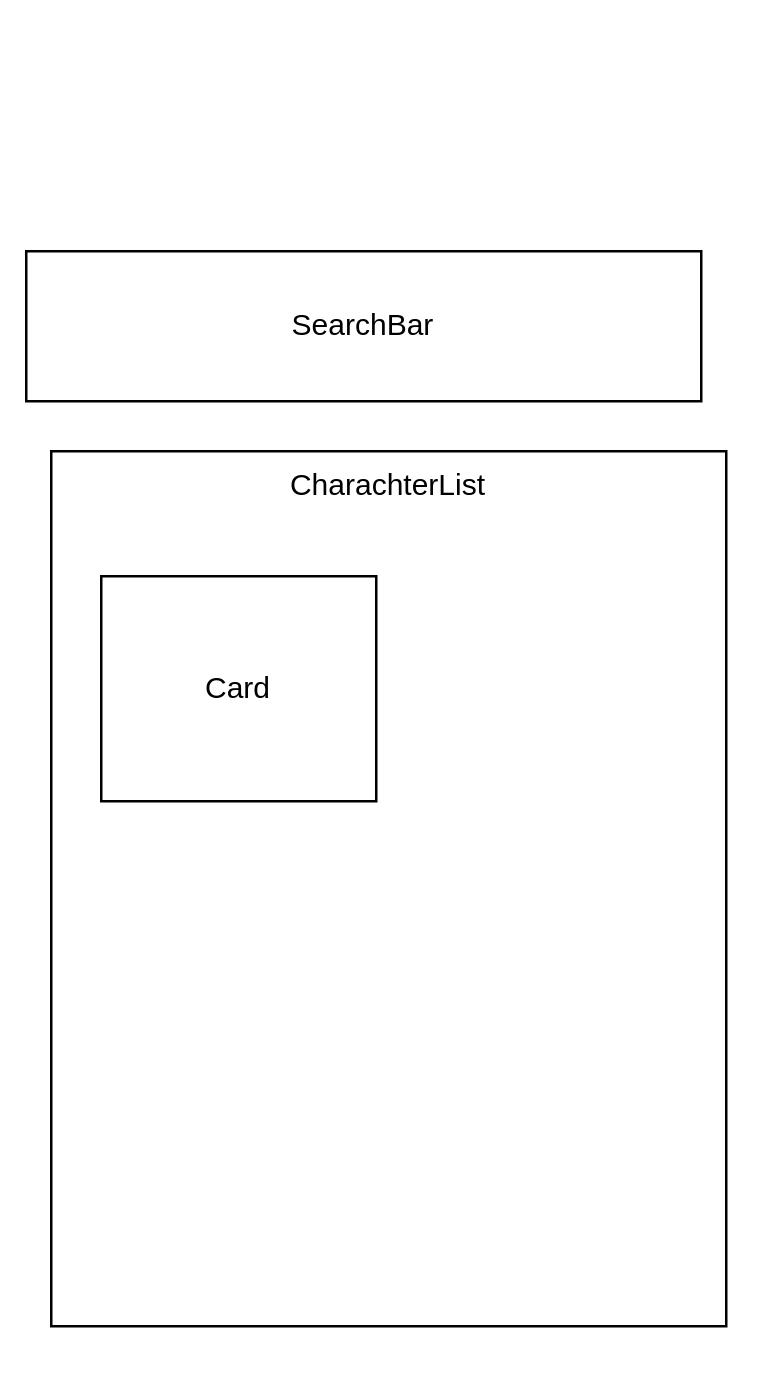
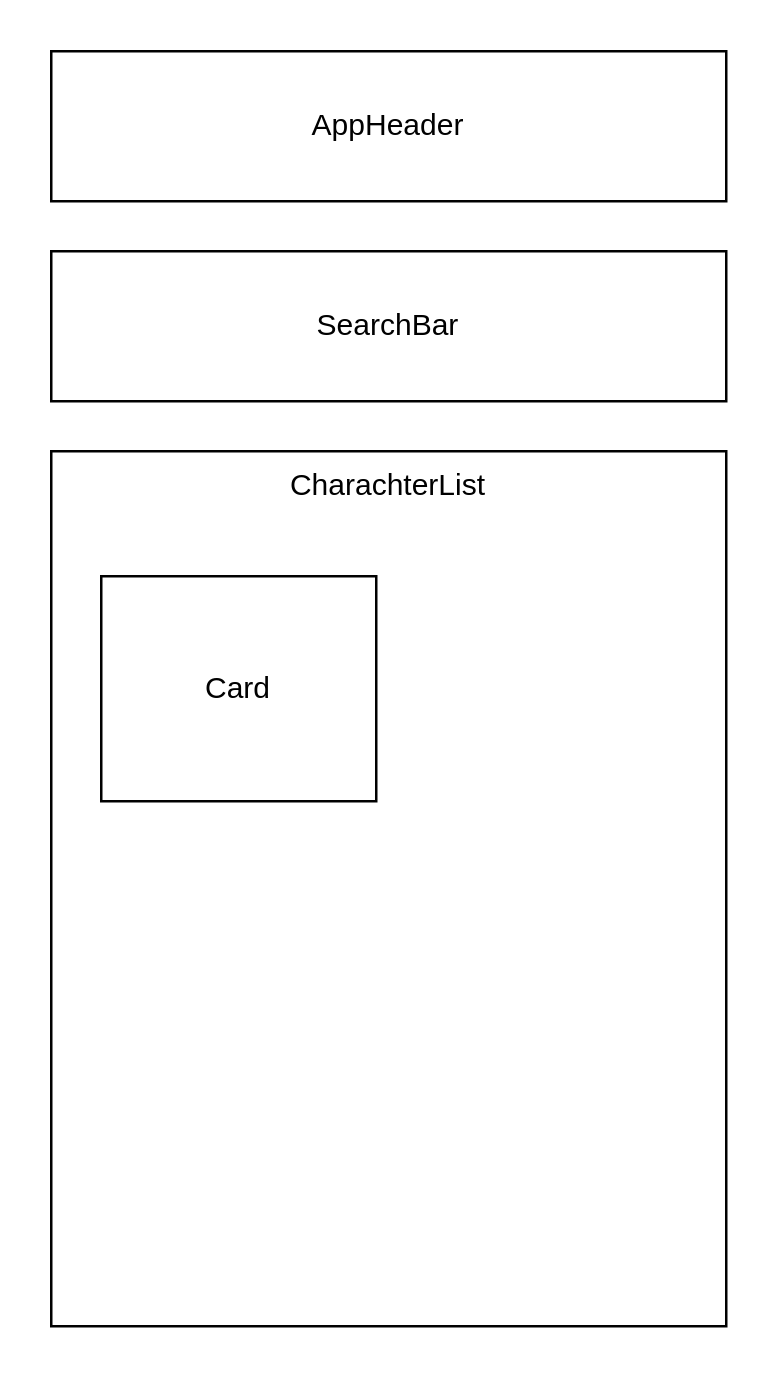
+ <mxCell id="2" value="AppHeader" style="rounded=0;whiteSpace=wrap;html=1;" vertex="1" parent="1"><mxGeometry x="20" y="20" width="270" height="60" as="geometry" /></mxCell>
- <mxCell id="3" value="SearchBar" style="rounded=0;whiteSpace=wrap;html=1;" vertex="1" parent="1"><mxGeometry x="10" y="100" width="270" height="60" as="geometry" /></mxCell>
+ <mxCell id="3" value="SearchBar" style="rounded=0;whiteSpace=wrap;html=1;" vertex="1" parent="1"><mxGeometry x="20" y="100" width="270" height="60" as="geometry" /></mxCell>
